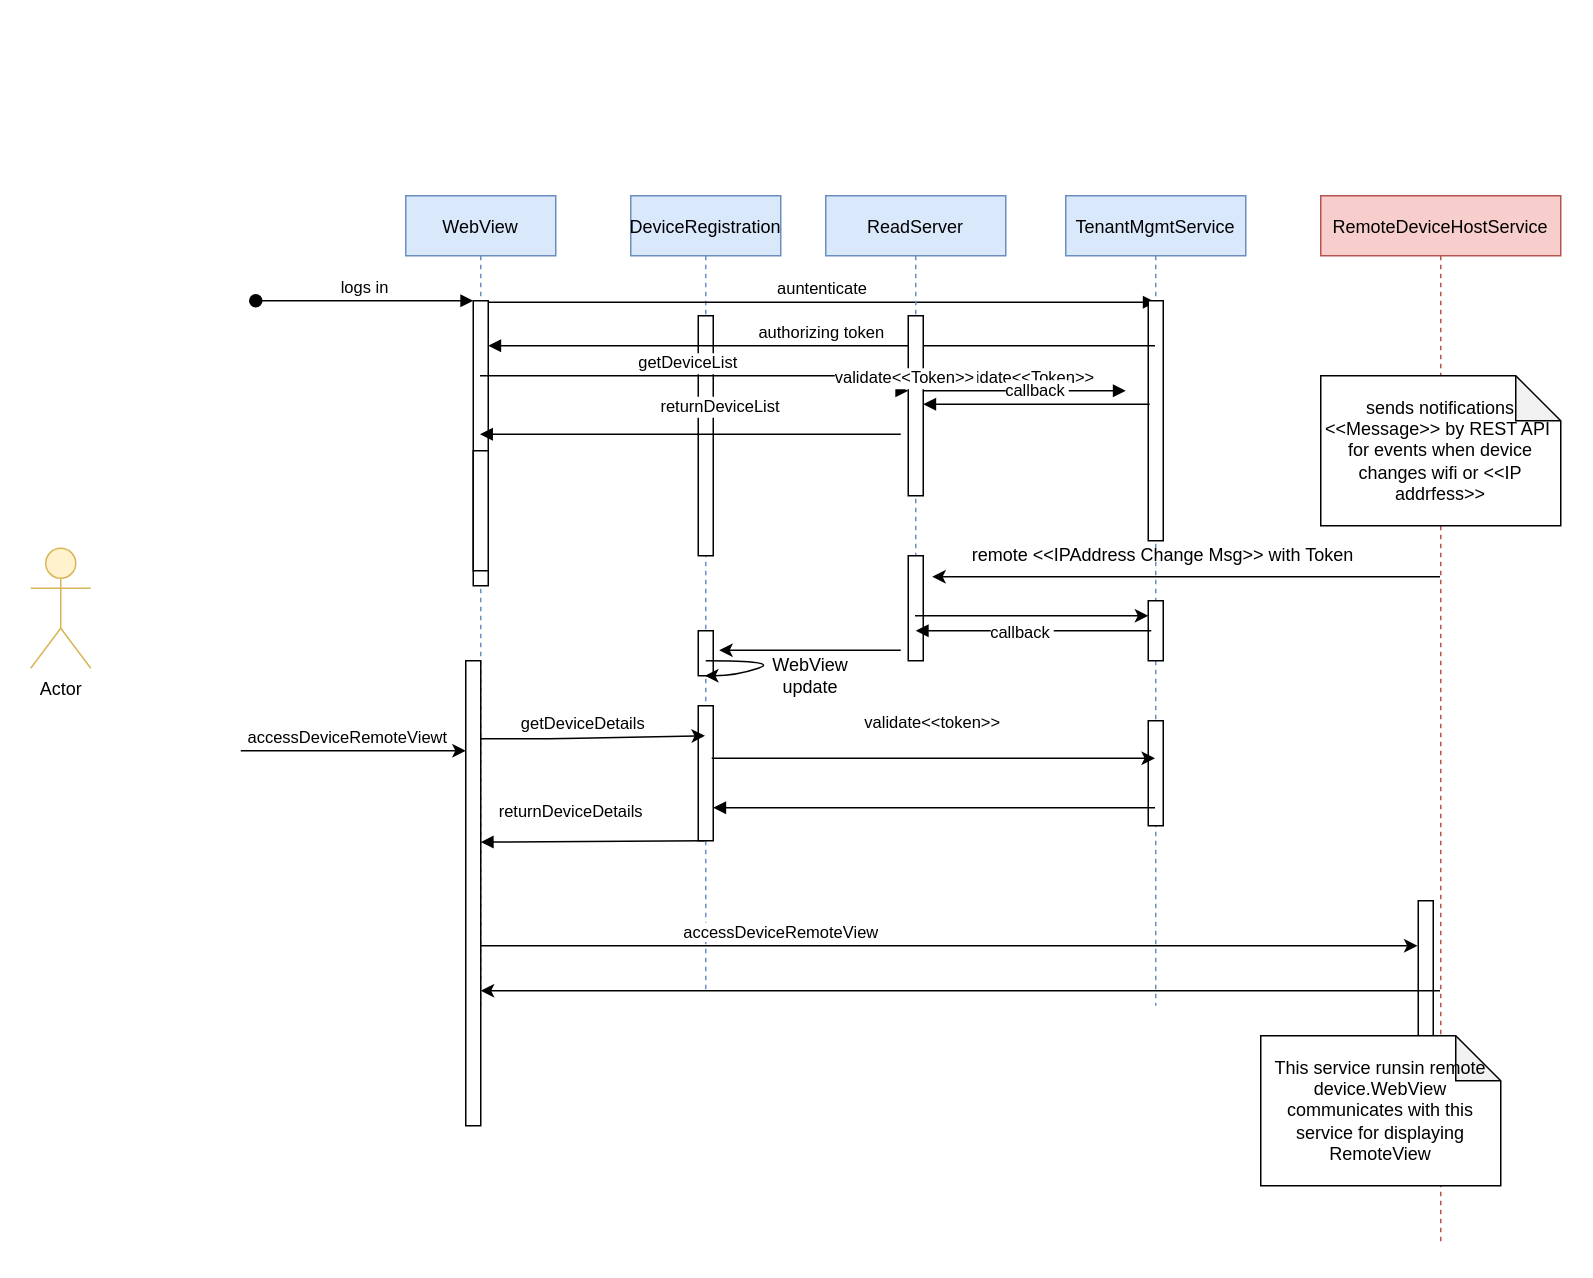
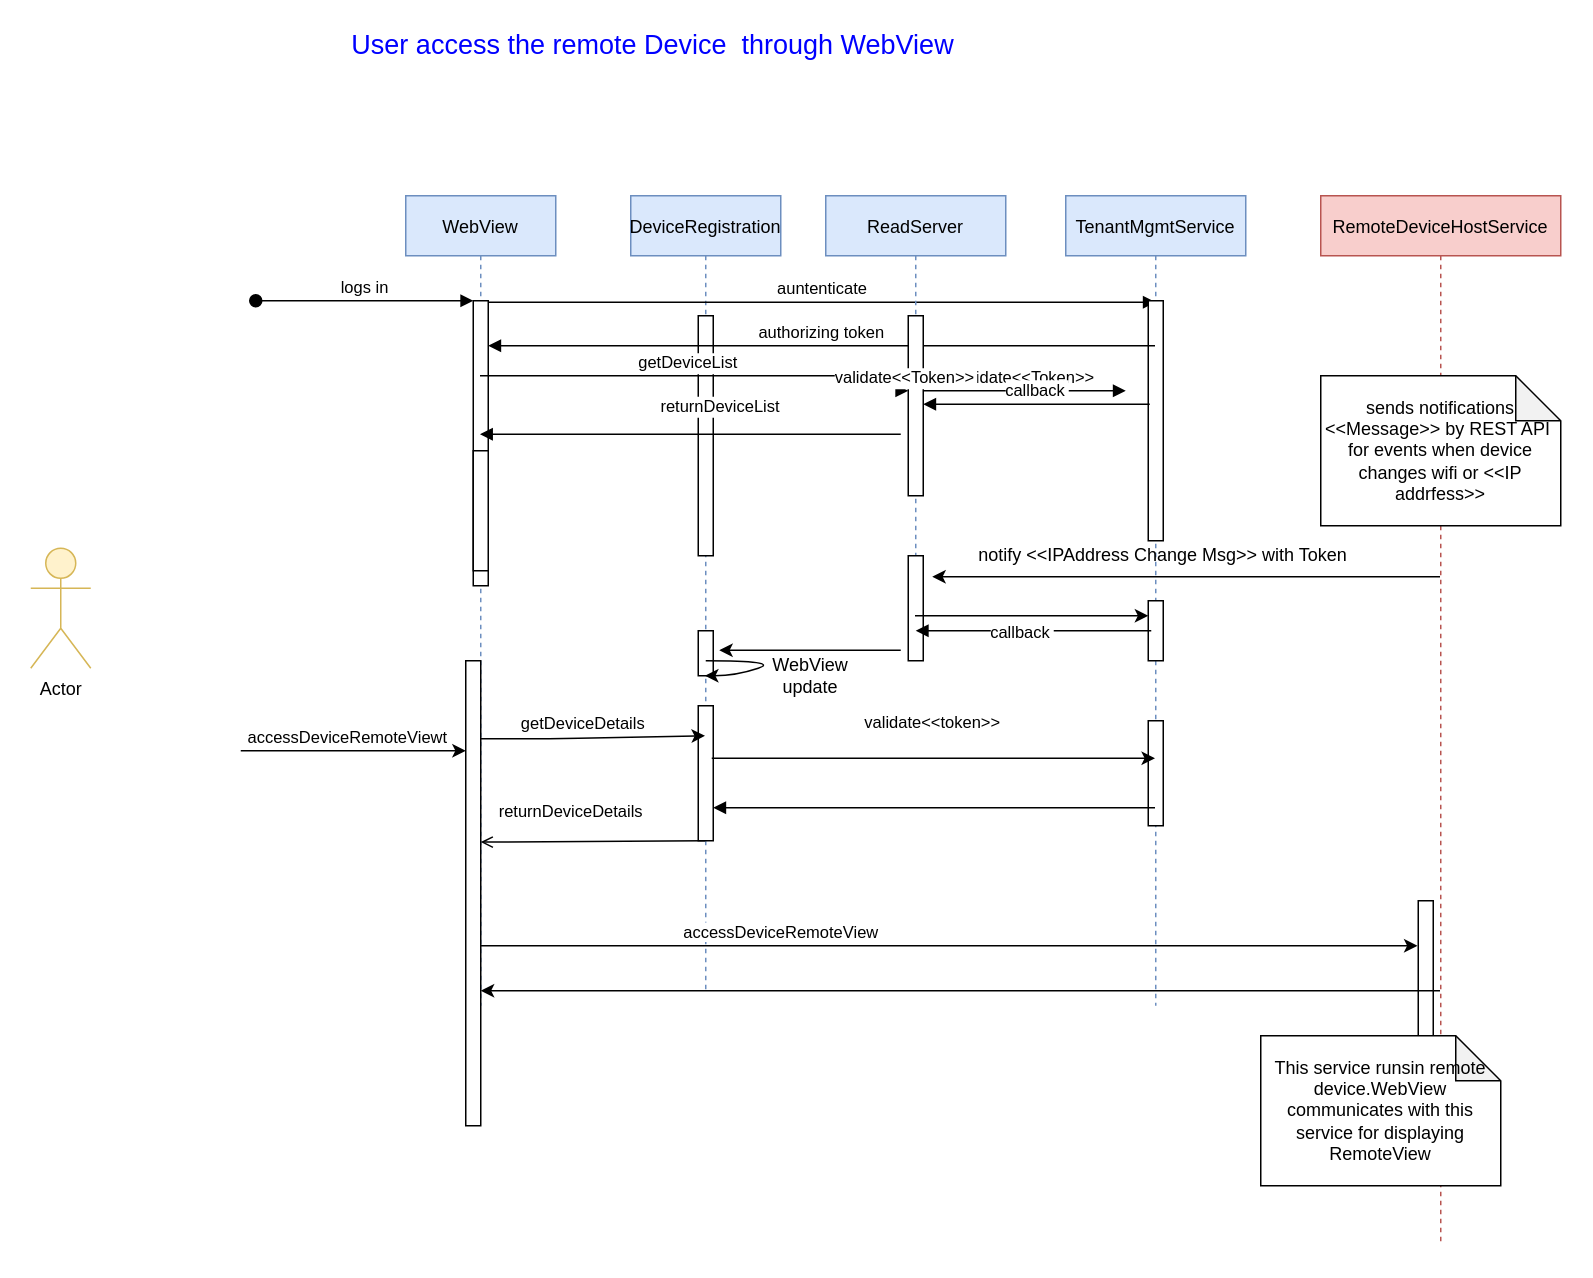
+ <mxCell id="16" value="&lt;font style=&quot;font-size: 18px&quot; color=&quot;#0000ff&quot;&gt;User access the remote Device&amp;nbsp; through WebView&lt;/font&gt;" style="text;html=1;strokeColor=none;fillColor=none;align=center;verticalAlign=middle;whiteSpace=wrap;rounded=0;" vertex="1" parent="1"><mxGeometry x="210" y="20" width="450" height="20" as="geometry" /></mxCell>
- <mxCell id="42" value="remote &amp;lt;&amp;lt;IPAddress Change Msg&amp;gt;&amp;gt; with Token" style="text;html=1;strokeColor=none;fillColor=none;align=center;verticalAlign=middle;whiteSpace=wrap;rounded=0;" vertex="1" parent="1"><mxGeometry x="640" y="360" width="270" height="20" as="geometry" /></mxCell>
+ <mxCell id="42" value="notify &amp;lt;&amp;lt;IPAddress Change Msg&amp;gt;&amp;gt; with Token" style="text;html=1;strokeColor=none;fillColor=none;align=center;verticalAlign=middle;whiteSpace=wrap;rounded=0;" vertex="1" parent="1"><mxGeometry x="640" y="360" width="270" height="20" as="geometry" /></mxCell>
- <mxCell id="31" value="returnDeviceDetails" style="verticalAlign=bottom;endArrow=block;entryX=0.5;entryY=0.798;shadow=0;strokeWidth=1;entryDx=0;entryDy=0;entryPerimeter=0;" edge="1" parent="1" source="6" target="2"><mxGeometry x="0.202" y="-11" relative="1" as="geometry"><mxPoint x="480" y="350" as="sourcePoint" /><mxPoint x="320" y="352.08" as="targetPoint" /><Array as="points"><mxPoint x="470" y="560" /></Array><mxPoint as="offset" /></mxGeometry></mxCell>
+ <mxCell id="31" value="returnDeviceDetails" style="verticalAlign=bottom;endArrow=open;entryX=0.5;entryY=0.798;shadow=0;strokeWidth=1;entryDx=0;entryDy=0;entryPerimeter=0;" edge="1" parent="1" source="6" target="2"><mxGeometry x="0.202" y="-11" relative="1" as="geometry"><mxPoint x="480" y="350" as="sourcePoint" /><mxPoint x="320" y="352.08" as="targetPoint" /><Array as="points"><mxPoint x="470" y="560" /></Array><mxPoint as="offset" /></mxGeometry></mxCell>
